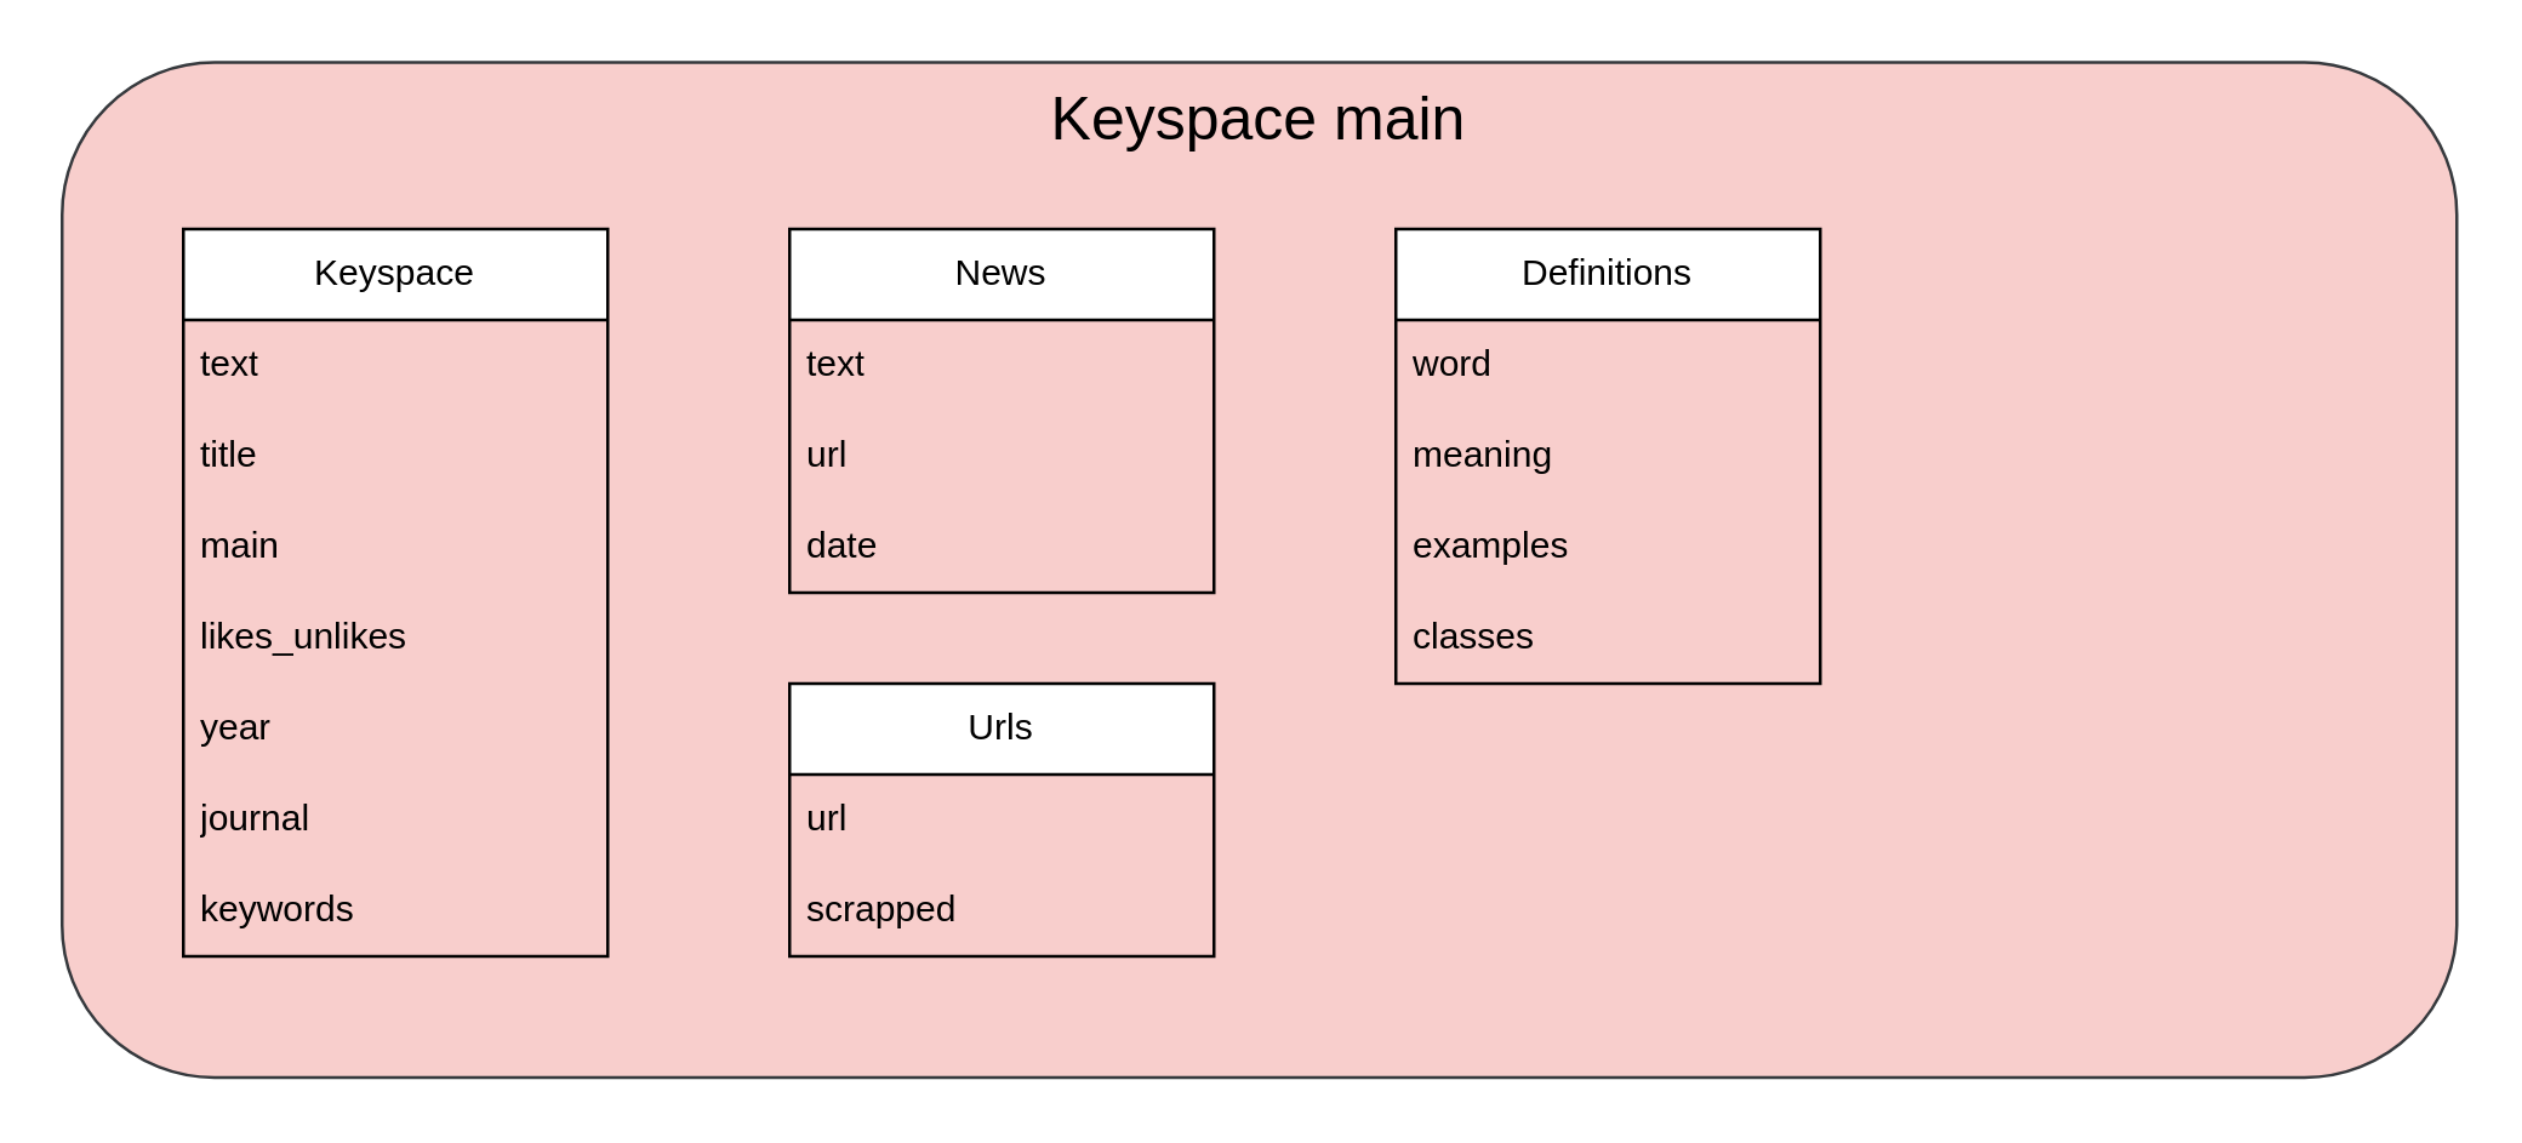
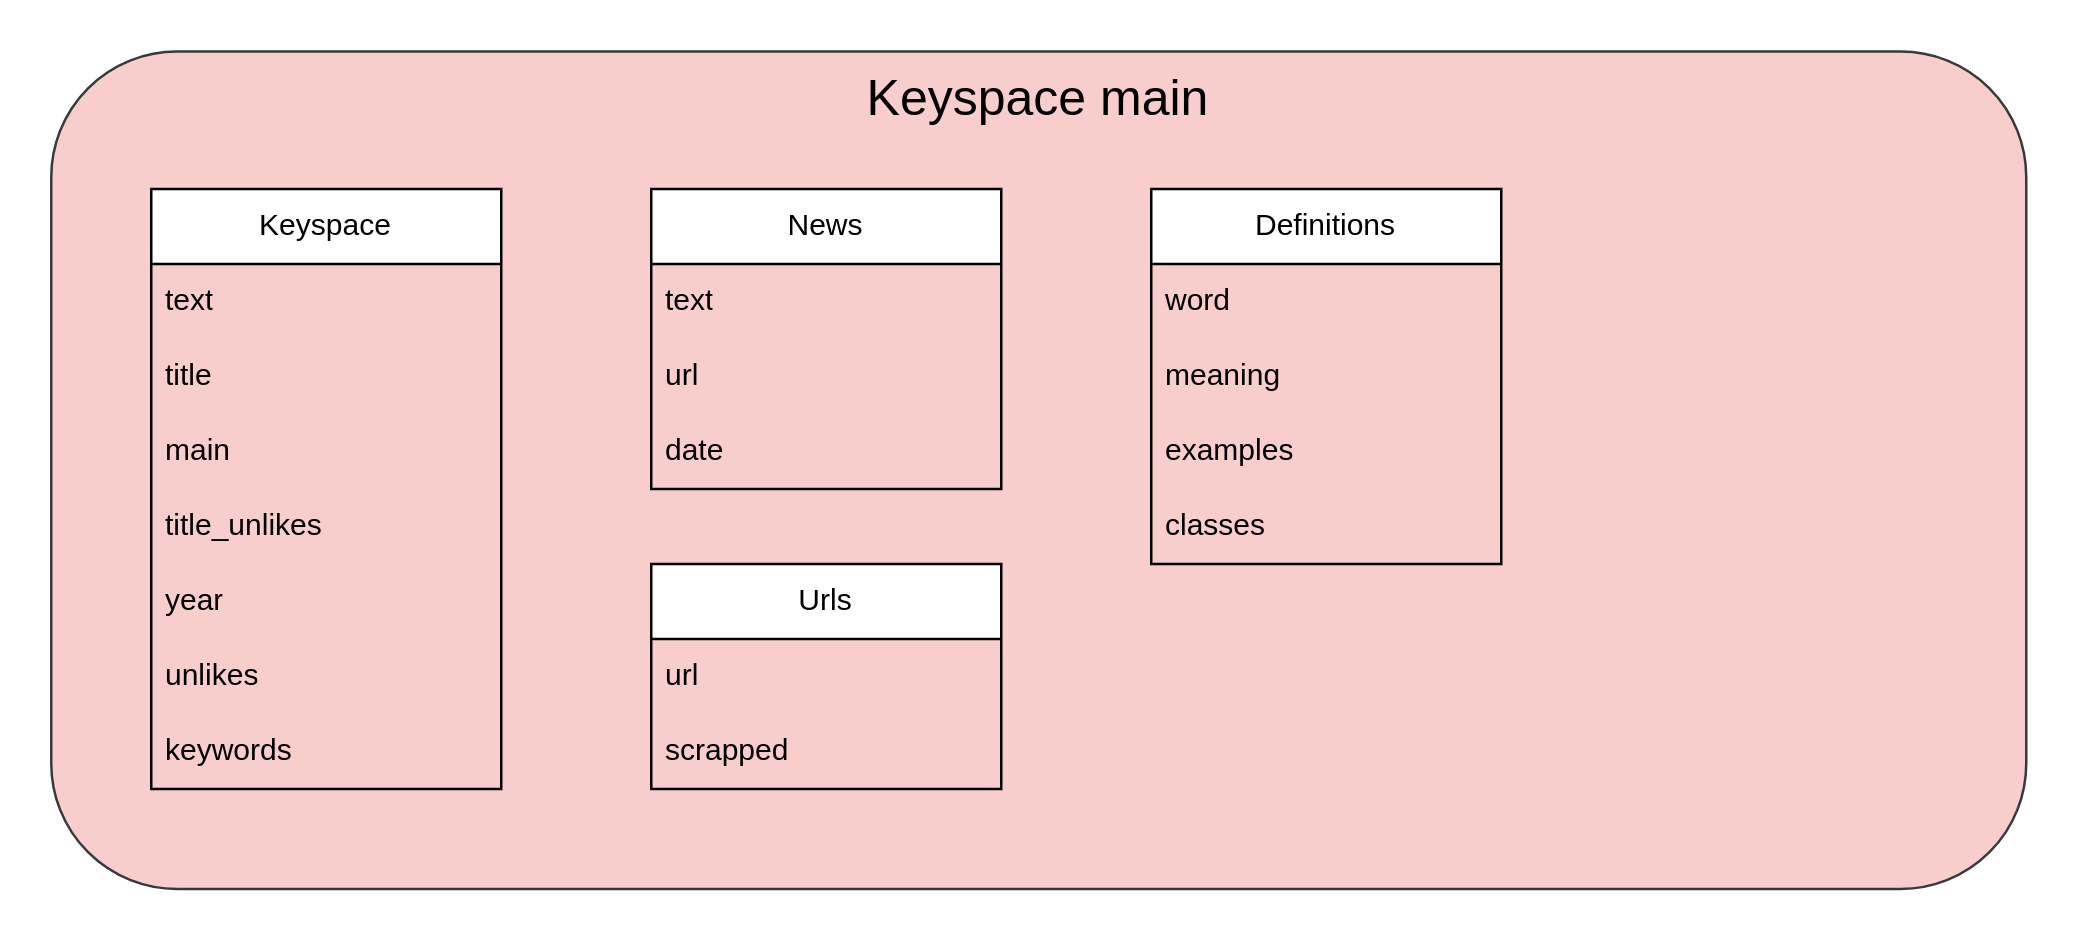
- <mxCell id="7" value="likes_unlikes" style="text;strokeColor=none;fillColor=none;align=left;verticalAlign=middle;spacingLeft=4;spacingRight=4;overflow=hidden;points=[[0,0.5],[1,0.5]];portConstraint=eastwest;rotatable=0;whiteSpace=wrap;html=1;" parent="3" vertex="1"><mxGeometry y="120" width="140" height="30" as="geometry" /></mxCell>
+ <mxCell id="7" value="title_unlikes" style="text;strokeColor=none;fillColor=none;align=left;verticalAlign=middle;spacingLeft=4;spacingRight=4;overflow=hidden;points=[[0,0.5],[1,0.5]];portConstraint=eastwest;rotatable=0;whiteSpace=wrap;html=1;" parent="3" vertex="1"><mxGeometry y="120" width="140" height="30" as="geometry" /></mxCell>
- <mxCell id="9" value="journal" style="text;strokeColor=none;fillColor=none;align=left;verticalAlign=middle;spacingLeft=4;spacingRight=4;overflow=hidden;points=[[0,0.5],[1,0.5]];portConstraint=eastwest;rotatable=0;whiteSpace=wrap;html=1;" parent="3" vertex="1"><mxGeometry y="180" width="140" height="30" as="geometry" /></mxCell>
+ <mxCell id="9" value="unlikes" style="text;strokeColor=none;fillColor=none;align=left;verticalAlign=middle;spacingLeft=4;spacingRight=4;overflow=hidden;points=[[0,0.5],[1,0.5]];portConstraint=eastwest;rotatable=0;whiteSpace=wrap;html=1;" parent="3" vertex="1"><mxGeometry y="180" width="140" height="30" as="geometry" /></mxCell>
